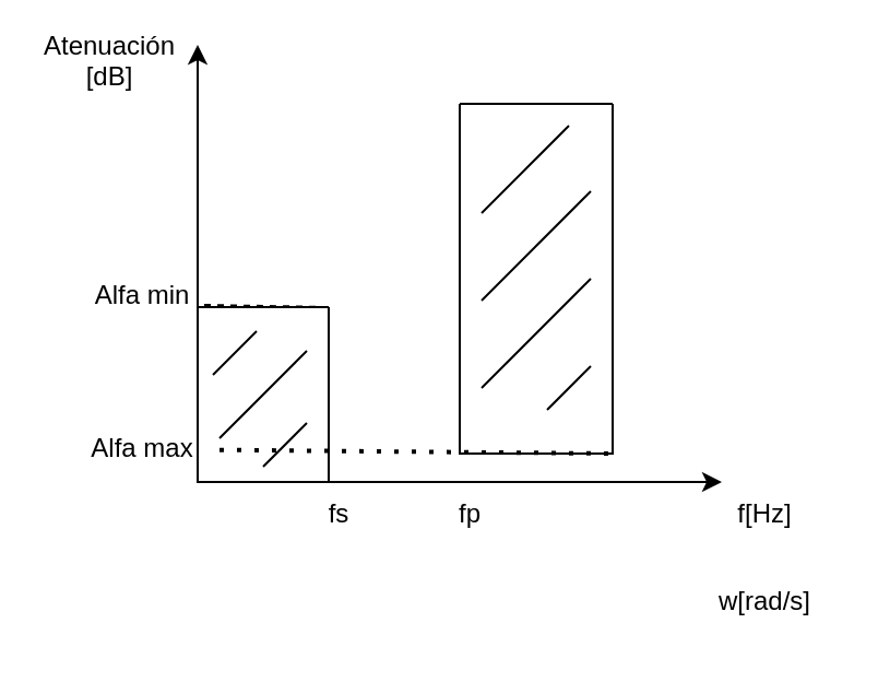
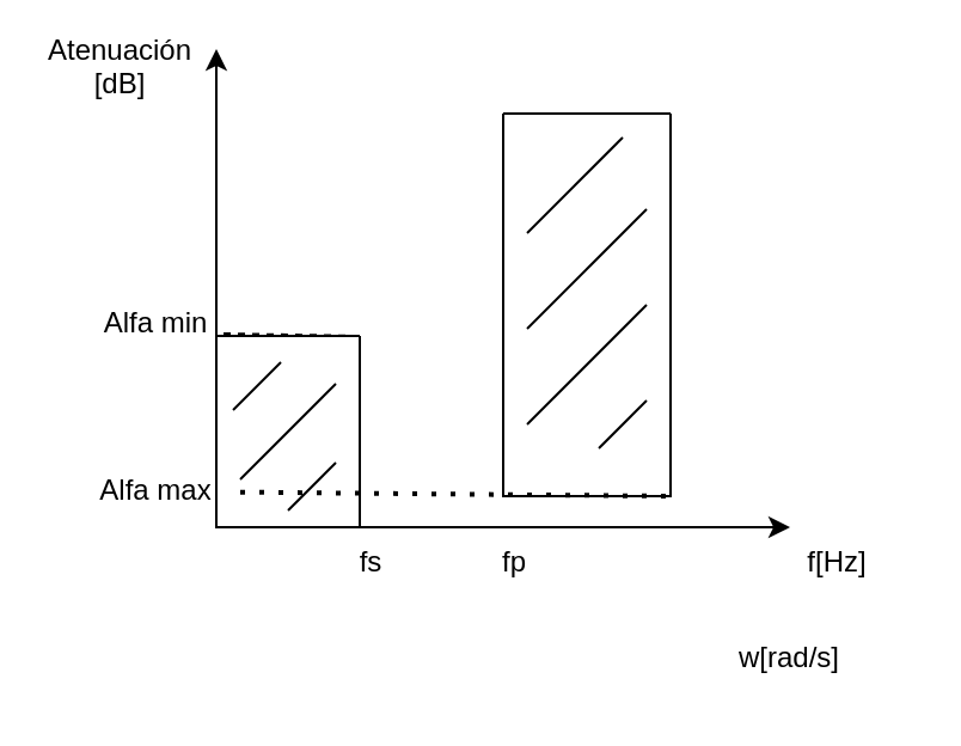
- <mxCell id="6" value="w[rad/s]" style="text;html=1;strokeColor=none;fillColor=none;align=center;verticalAlign=middle;whiteSpace=wrap;rounded=0;" parent="1" vertex="1"><mxGeometry x="320" y="260" width="60" height="30" as="geometry" /></mxCell>
+ <mxCell id="6" value="w[rad/s]" style="text;html=1;strokeColor=none;fillColor=none;align=center;verticalAlign=middle;whiteSpace=wrap;rounded=0;" parent="1" vertex="1"><mxGeometry x="300" y="260" width="60" height="30" as="geometry" /></mxCell>
